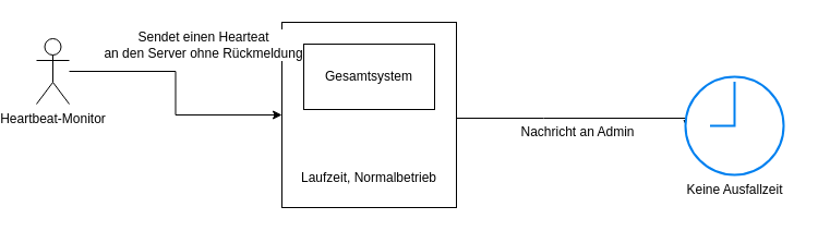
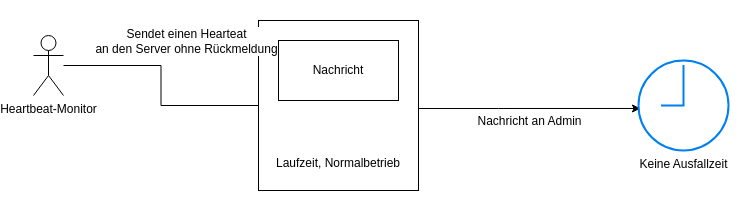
- <mxCell id="5" value="Gesamtsystem" style="rounded=0;whiteSpace=wrap;html=1;" vertex="1" parent="1"><mxGeometry x="265" y="40" width="120" height="60" as="geometry" /></mxCell>
+ <mxCell id="5" value="Nachricht" style="rounded=0;whiteSpace=wrap;html=1;" vertex="1" parent="1"><mxGeometry x="265" y="40" width="120" height="60" as="geometry" /></mxCell>
- <mxCell id="6" style="edgeStyle=orthogonalEdgeStyle;rounded=0;orthogonalLoop=1;jettySize=auto;html=1;entryX=0;entryY=0.5;entryDx=0;entryDy=0;" edge="1" parent="1" source="8" target="4"><mxGeometry relative="1" as="geometry" /></mxCell>
+ <mxCell id="6" style="edgeStyle=orthogonalEdgeStyle;rounded=0;orthogonalLoop=1;jettySize=auto;html=1;entryX=0;entryY=0.5;entryDx=0;entryDy=0;endArrow=none;" edge="1" parent="1" source="8" target="4"><mxGeometry relative="1" as="geometry" /></mxCell>
- <mxCell id="9" value="Keine Ausfallzeit" style="html=1;verticalLabelPosition=bottom;align=center;labelBackgroundColor=#ffffff;verticalAlign=top;strokeWidth=2;strokeColor=#0080F0;shadow=0;dashed=0;shape=mxgraph.ios7.icons.clock;" vertex="1" parent="1"><mxGeometry x="615" y="70" width="90" height="90" as="geometry" /></mxCell>
+ <mxCell id="9" value="Keine Ausfallzeit" style="html=1;verticalLabelPosition=bottom;align=center;labelBackgroundColor=#ffffff;verticalAlign=top;strokeWidth=2;strokeColor=#0080F0;shadow=0;dashed=0;shape=mxgraph.ios7.icons.clock;" vertex="1" parent="1"><mxGeometry x="625" y="60" width="90" height="90" as="geometry" /></mxCell>
